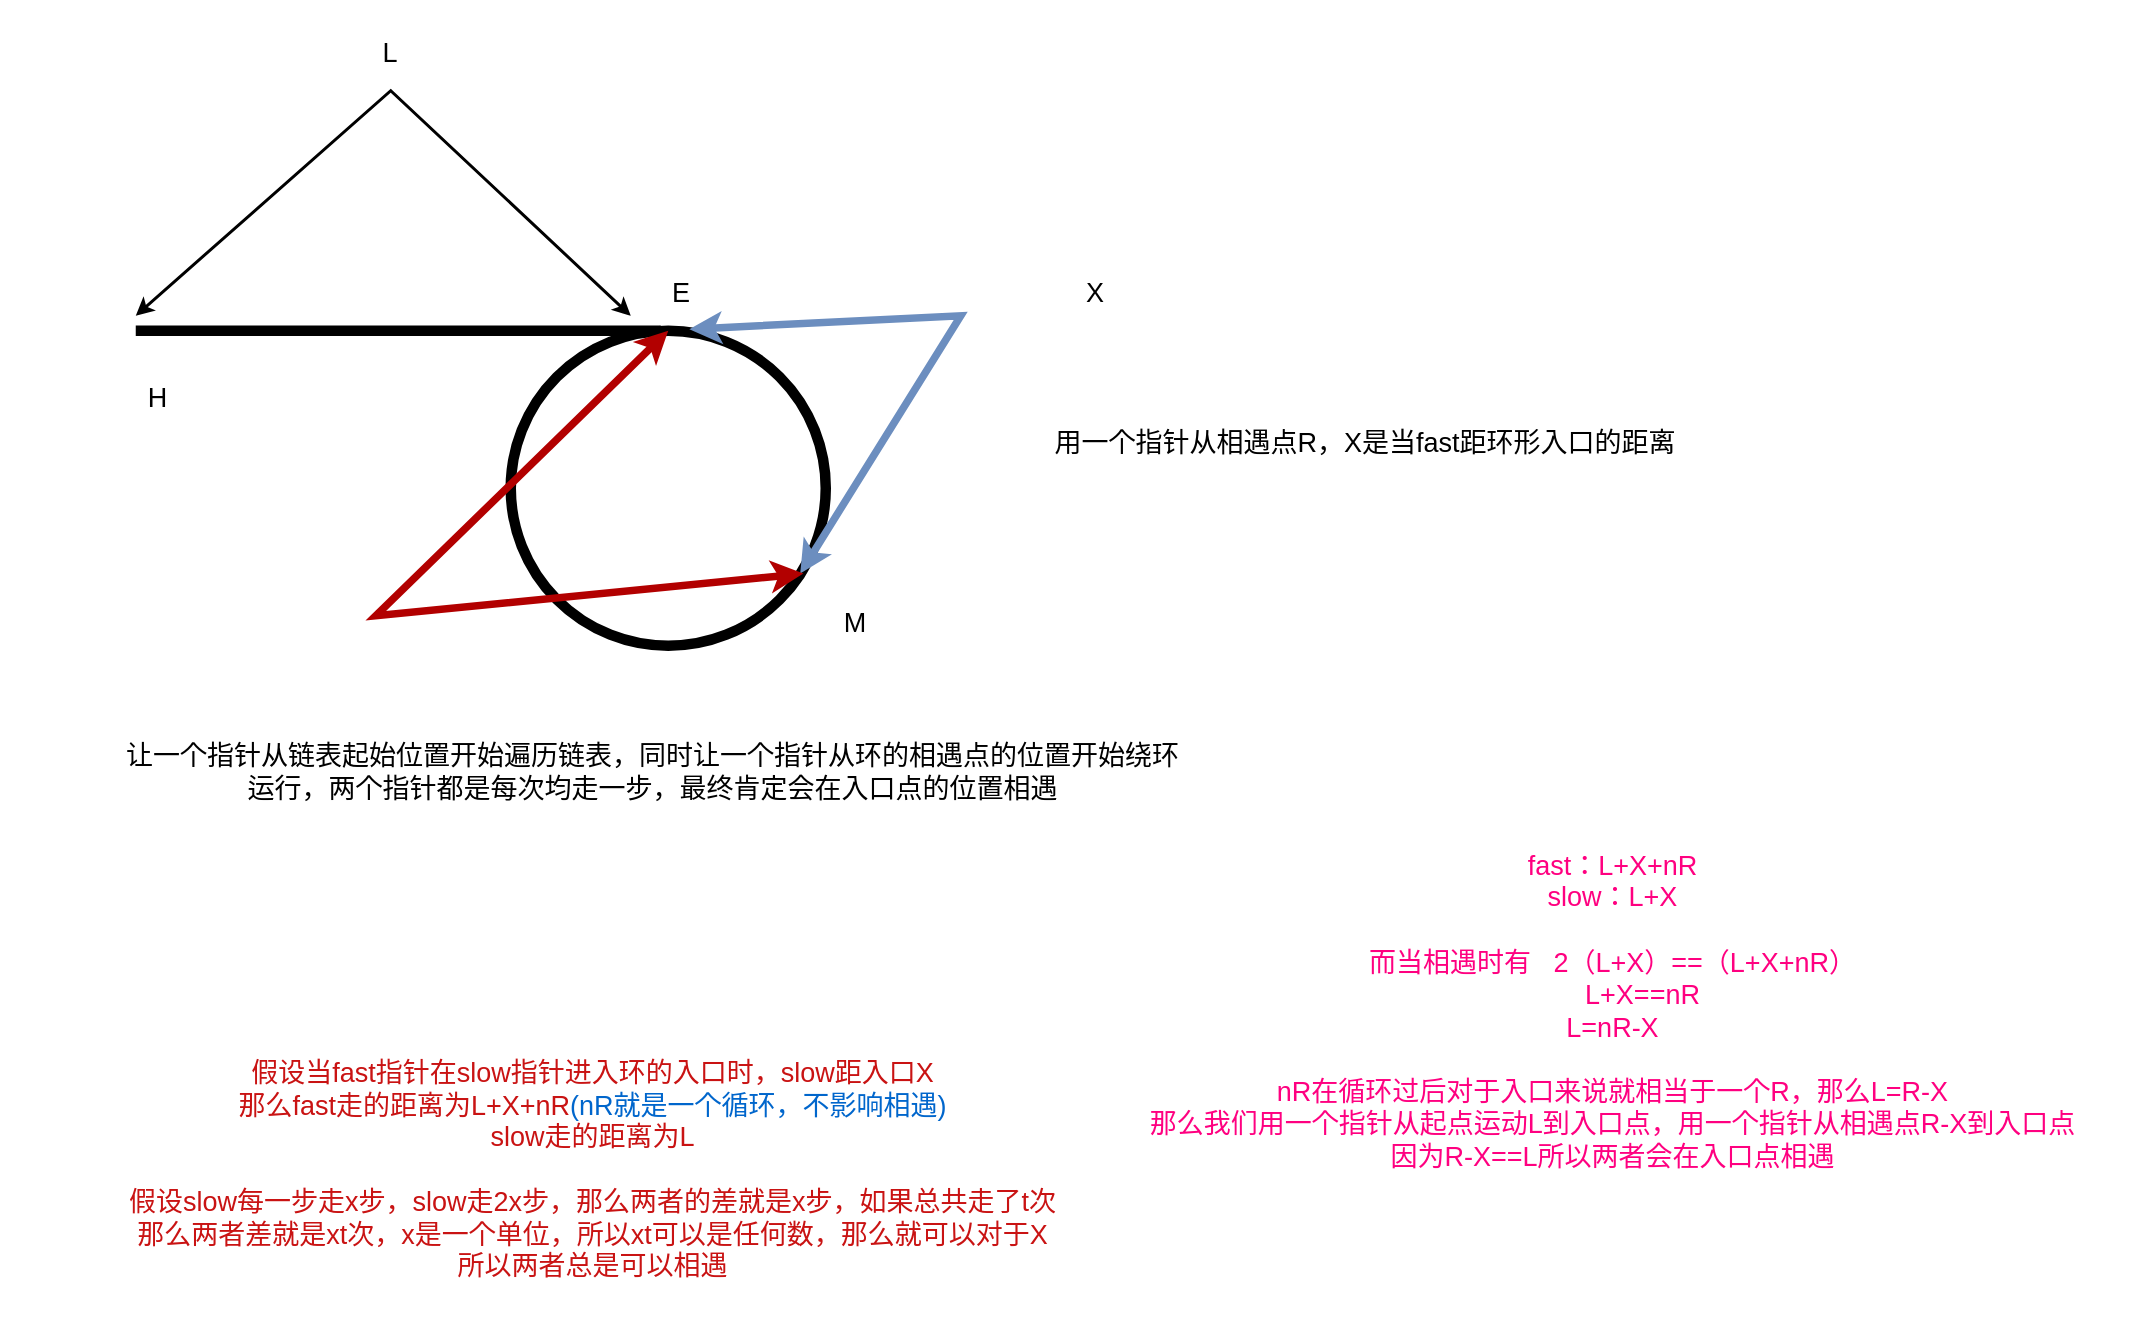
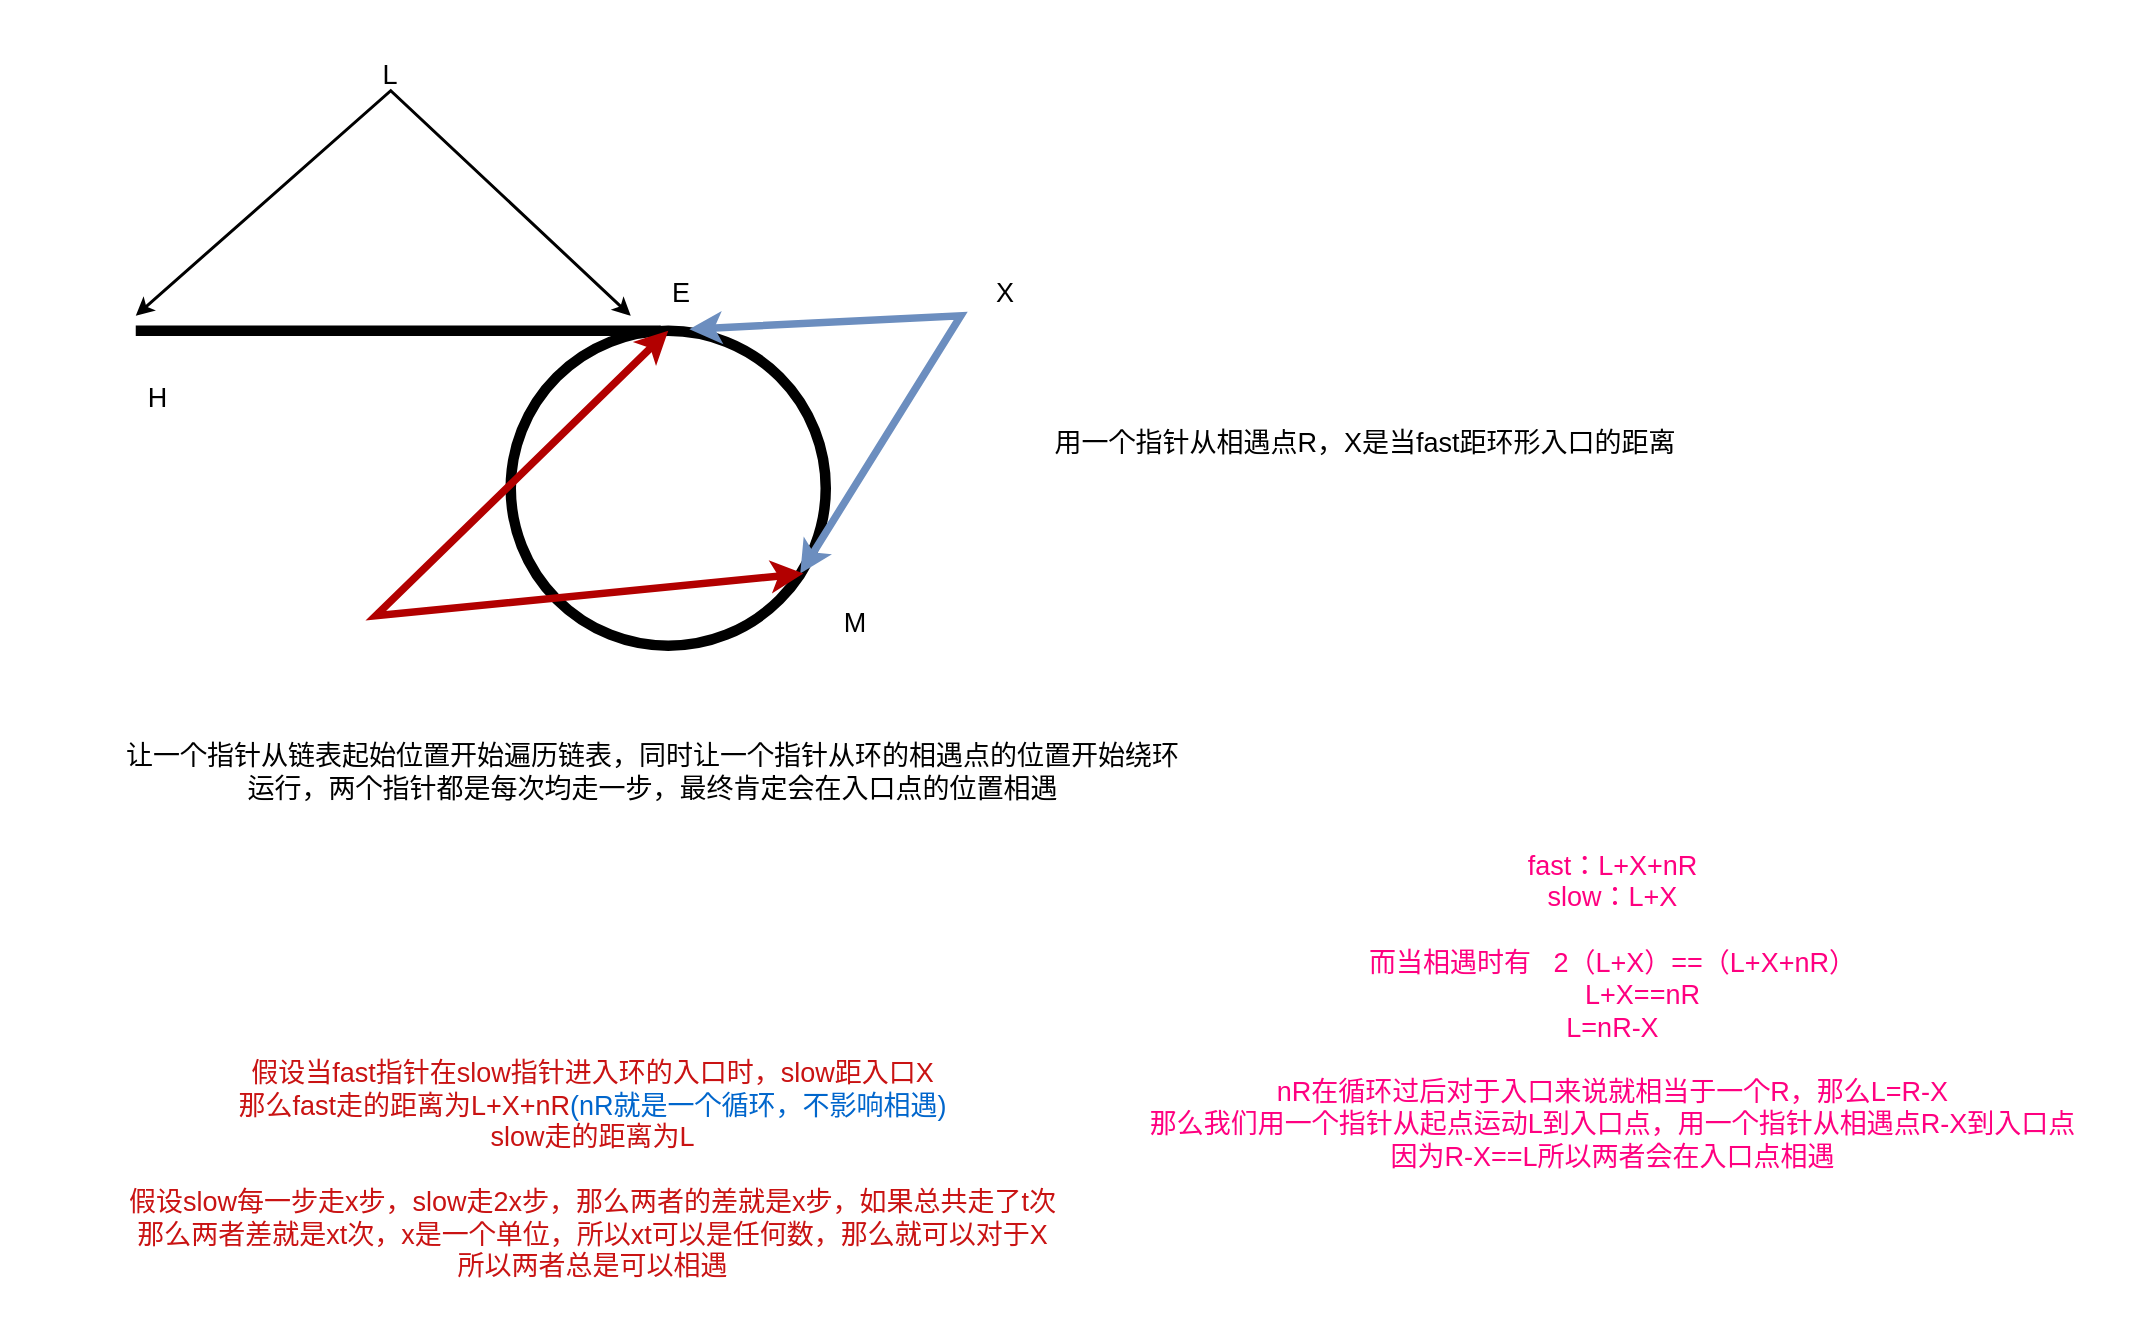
- <mxCell id="5" value="&lt;font style=&quot;font-size: 18px;&quot;&gt;L&lt;/font&gt;" style="text;html=1;strokeColor=none;fillColor=none;align=center;verticalAlign=middle;whiteSpace=wrap;rounded=0;" vertex="1" parent="1"><mxGeometry x="230" y="20" width="60" height="30" as="geometry" /></mxCell>
+ <mxCell id="5" value="&lt;font style=&quot;font-size: 18px;&quot;&gt;L&lt;/font&gt;" style="text;html=1;strokeColor=none;fillColor=none;align=center;verticalAlign=middle;whiteSpace=wrap;rounded=0;" vertex="1" parent="1"><mxGeometry x="230" y="35" width="60" height="30" as="geometry" /></mxCell>
- <mxCell id="10" value="X" style="text;html=1;strokeColor=none;fillColor=none;align=center;verticalAlign=middle;whiteSpace=wrap;rounded=0;fontSize=18;" vertex="1" parent="1"><mxGeometry x="700" y="180" width="60" height="30" as="geometry" /></mxCell>
+ <mxCell id="10" value="X" style="text;html=1;strokeColor=none;fillColor=none;align=center;verticalAlign=middle;whiteSpace=wrap;rounded=0;fontSize=18;" vertex="1" parent="1"><mxGeometry x="640" y="180" width="60" height="30" as="geometry" /></mxCell>
